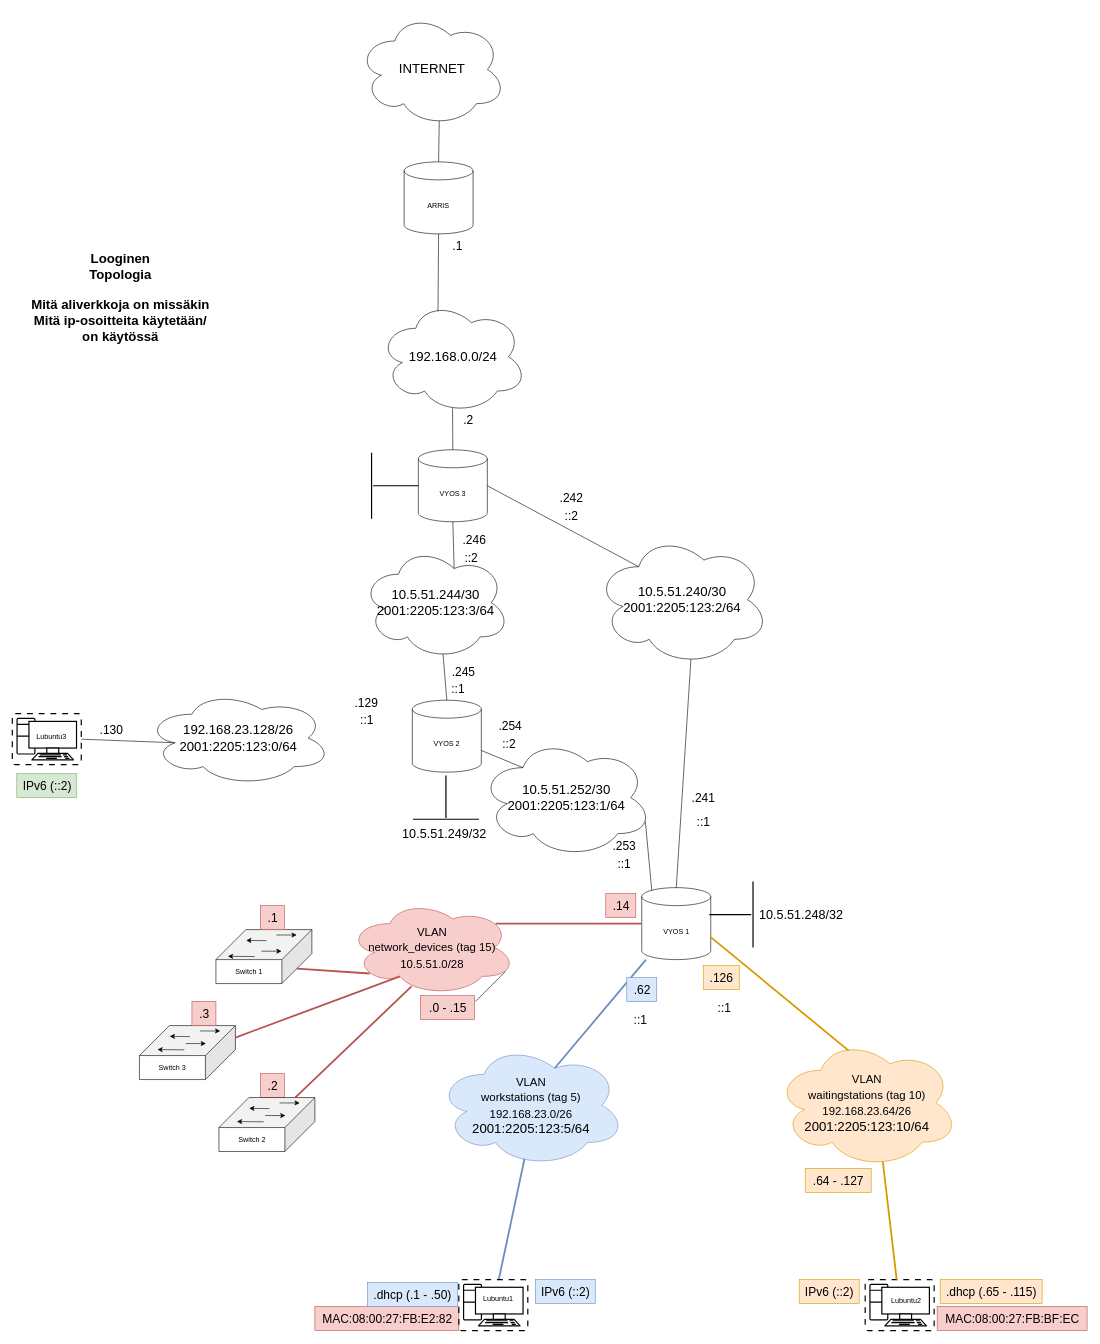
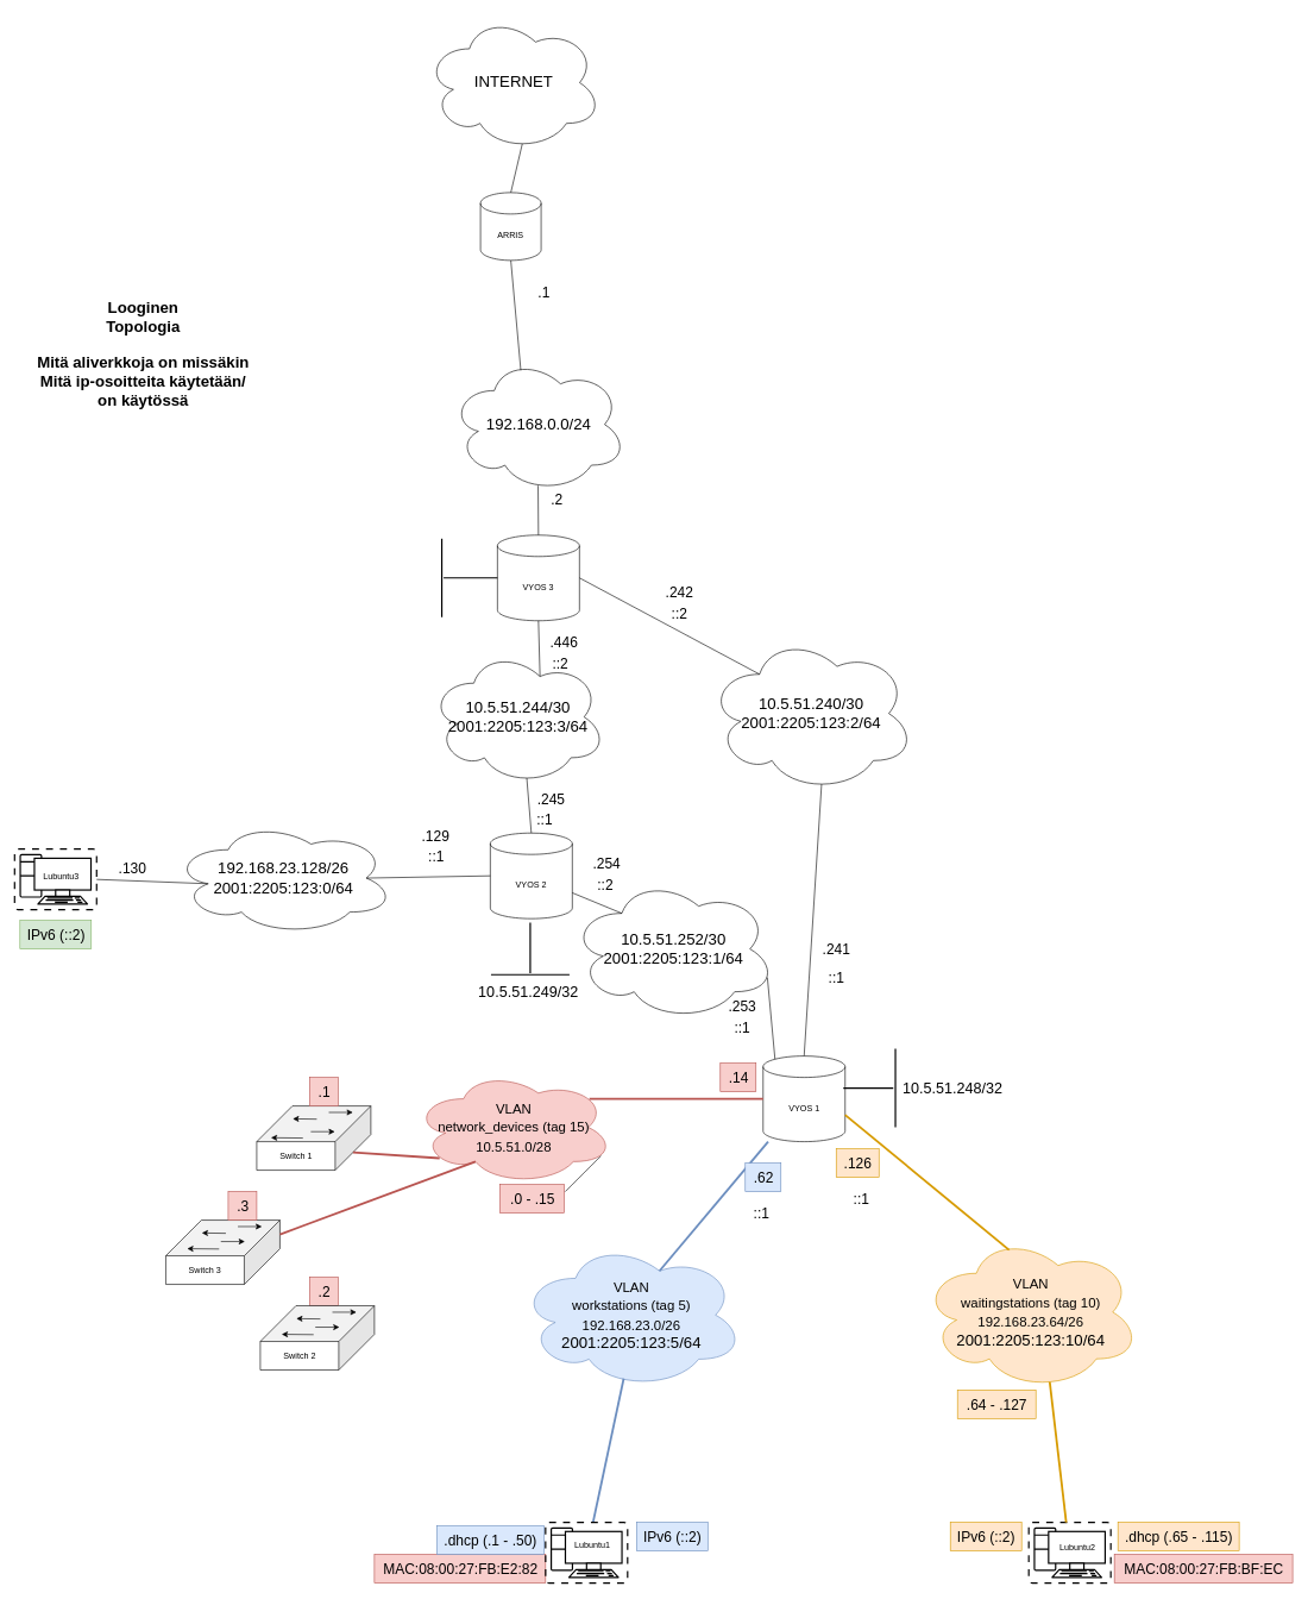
- <mxCell id="107" value="ARRIS" style="shape=cylinder3;whiteSpace=wrap;html=1;boundedLbl=1;backgroundOutline=1;size=15;direction=east;flipH=0;flipV=0;" vertex="1" parent="1"><mxGeometry x="673.25" y="269" width="115" height="120" as="geometry" /></mxCell>
+ <mxCell id="107" value="ARRIS" style="shape=cylinder3;whiteSpace=wrap;html=1;boundedLbl=1;backgroundOutline=1;size=15;direction=east;flipH=0;flipV=0;" vertex="1" parent="1"><mxGeometry x="673.25" y="269" width="85" height="95" as="geometry" /></mxCell>
- <mxCell id="88" value=".246" style="text;html=1;align=center;verticalAlign=middle;resizable=0;points=[];autosize=1;fontSize=20;" parent="1" vertex="1"><mxGeometry x="759.5" y="879" width="60" height="40" as="geometry" /></mxCell>
+ <mxCell id="88" value=".446" style="text;html=1;align=center;verticalAlign=middle;resizable=0;points=[];autosize=1;fontSize=20;" parent="1" vertex="1"><mxGeometry x="759.5" y="879" width="60" height="40" as="geometry" /></mxCell>
+ <mxCell id="46" value="" style="endArrow=none;html=1;rounded=0;entryX=0.875;entryY=0.5;entryDx=0;entryDy=0;entryPerimeter=0;exitX=0;exitY=0.5;exitDx=0;exitDy=0;exitPerimeter=0;" parent="1" source="38" target="45" edge="1"><mxGeometry width="50" height="50" relative="1" as="geometry"><mxPoint x="576.2" y="1260.5" as="sourcePoint" /><mxPoint x="512" y="1259" as="targetPoint" /></mxGeometry></mxCell>
- <mxCell id="26" value="" style="endArrow=none;html=1;labelBackgroundColor=none;fontColor=default;fillColor=#f8cecc;strokeColor=#b85450;strokeWidth=3;exitX=0.379;exitY=0.905;exitDx=0;exitDy=0;exitPerimeter=0;" parent="1" source="27" target="53" edge="1"><mxGeometry x="1" y="309" width="50" height="50" relative="1" as="geometry"><mxPoint x="1199.72" y="1957.864" as="sourcePoint" /><mxPoint x="1361.003" y="1859.002" as="targetPoint" /><mxPoint y="-11" as="offset" /></mxGeometry></mxCell>
